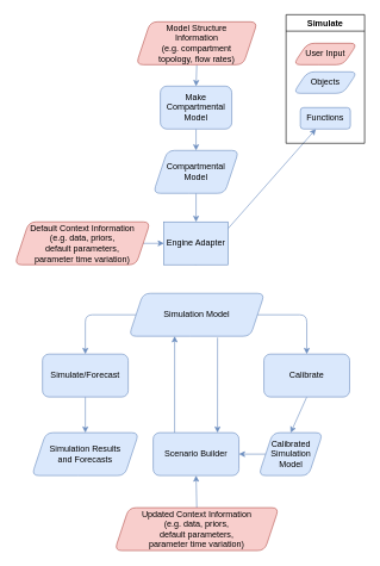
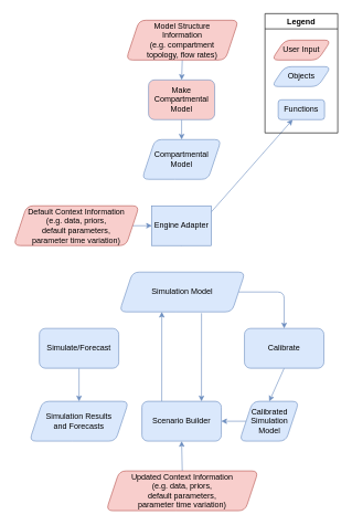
- <mxCell id="25" value="Simulate" style="swimlane;" vertex="1" parent="1"><mxGeometry x="400" y="20" width="110" height="180" as="geometry" /></mxCell>
+ <mxCell id="25" value="Legend" style="swimlane;" vertex="1" parent="1"><mxGeometry x="400" y="20" width="110" height="180" as="geometry" /></mxCell>
- <mxCell id="3" value="Make Compartmental Model" style="rounded=1;whiteSpace=wrap;html=1;fillColor=#dae8fc;strokeColor=#6c8ebf;" parent="1" vertex="1"><mxGeometry x="224" y="120" width="100" height="60" as="geometry" /></mxCell>
+ <mxCell id="3" value="Make Compartmental Model" style="rounded=1;whiteSpace=wrap;html=1;fillColor=#f8cecc;strokeColor=#6c8ebf;" parent="1" vertex="1"><mxGeometry x="224" y="120" width="100" height="60" as="geometry" /></mxCell>
- <mxCell id="6" style="edgeStyle=none;html=1;exitX=0.5;exitY=1;exitDx=0;exitDy=0;entryX=0.5;entryY=0;entryDx=0;entryDy=0;strokeColor=#6c8ebf;fillColor=#dae8fc;" edge="1" parent="1" source="7" target="9"><mxGeometry relative="1" as="geometry" /></mxCell>
- <mxCell id="10" style="edgeStyle=none;jumpStyle=arc;jumpSize=22;html=1;exitX=0;exitY=0.5;exitDx=0;exitDy=0;entryX=0.5;entryY=0;entryDx=0;entryDy=0;fillColor=#dae8fc;strokeColor=#6c8ebf;" parent="1" source="13" target="15" edge="1"><mxGeometry relative="1" as="geometry"><Array as="points"><mxPoint x="119" y="440" /></Array></mxGeometry></mxCell>
